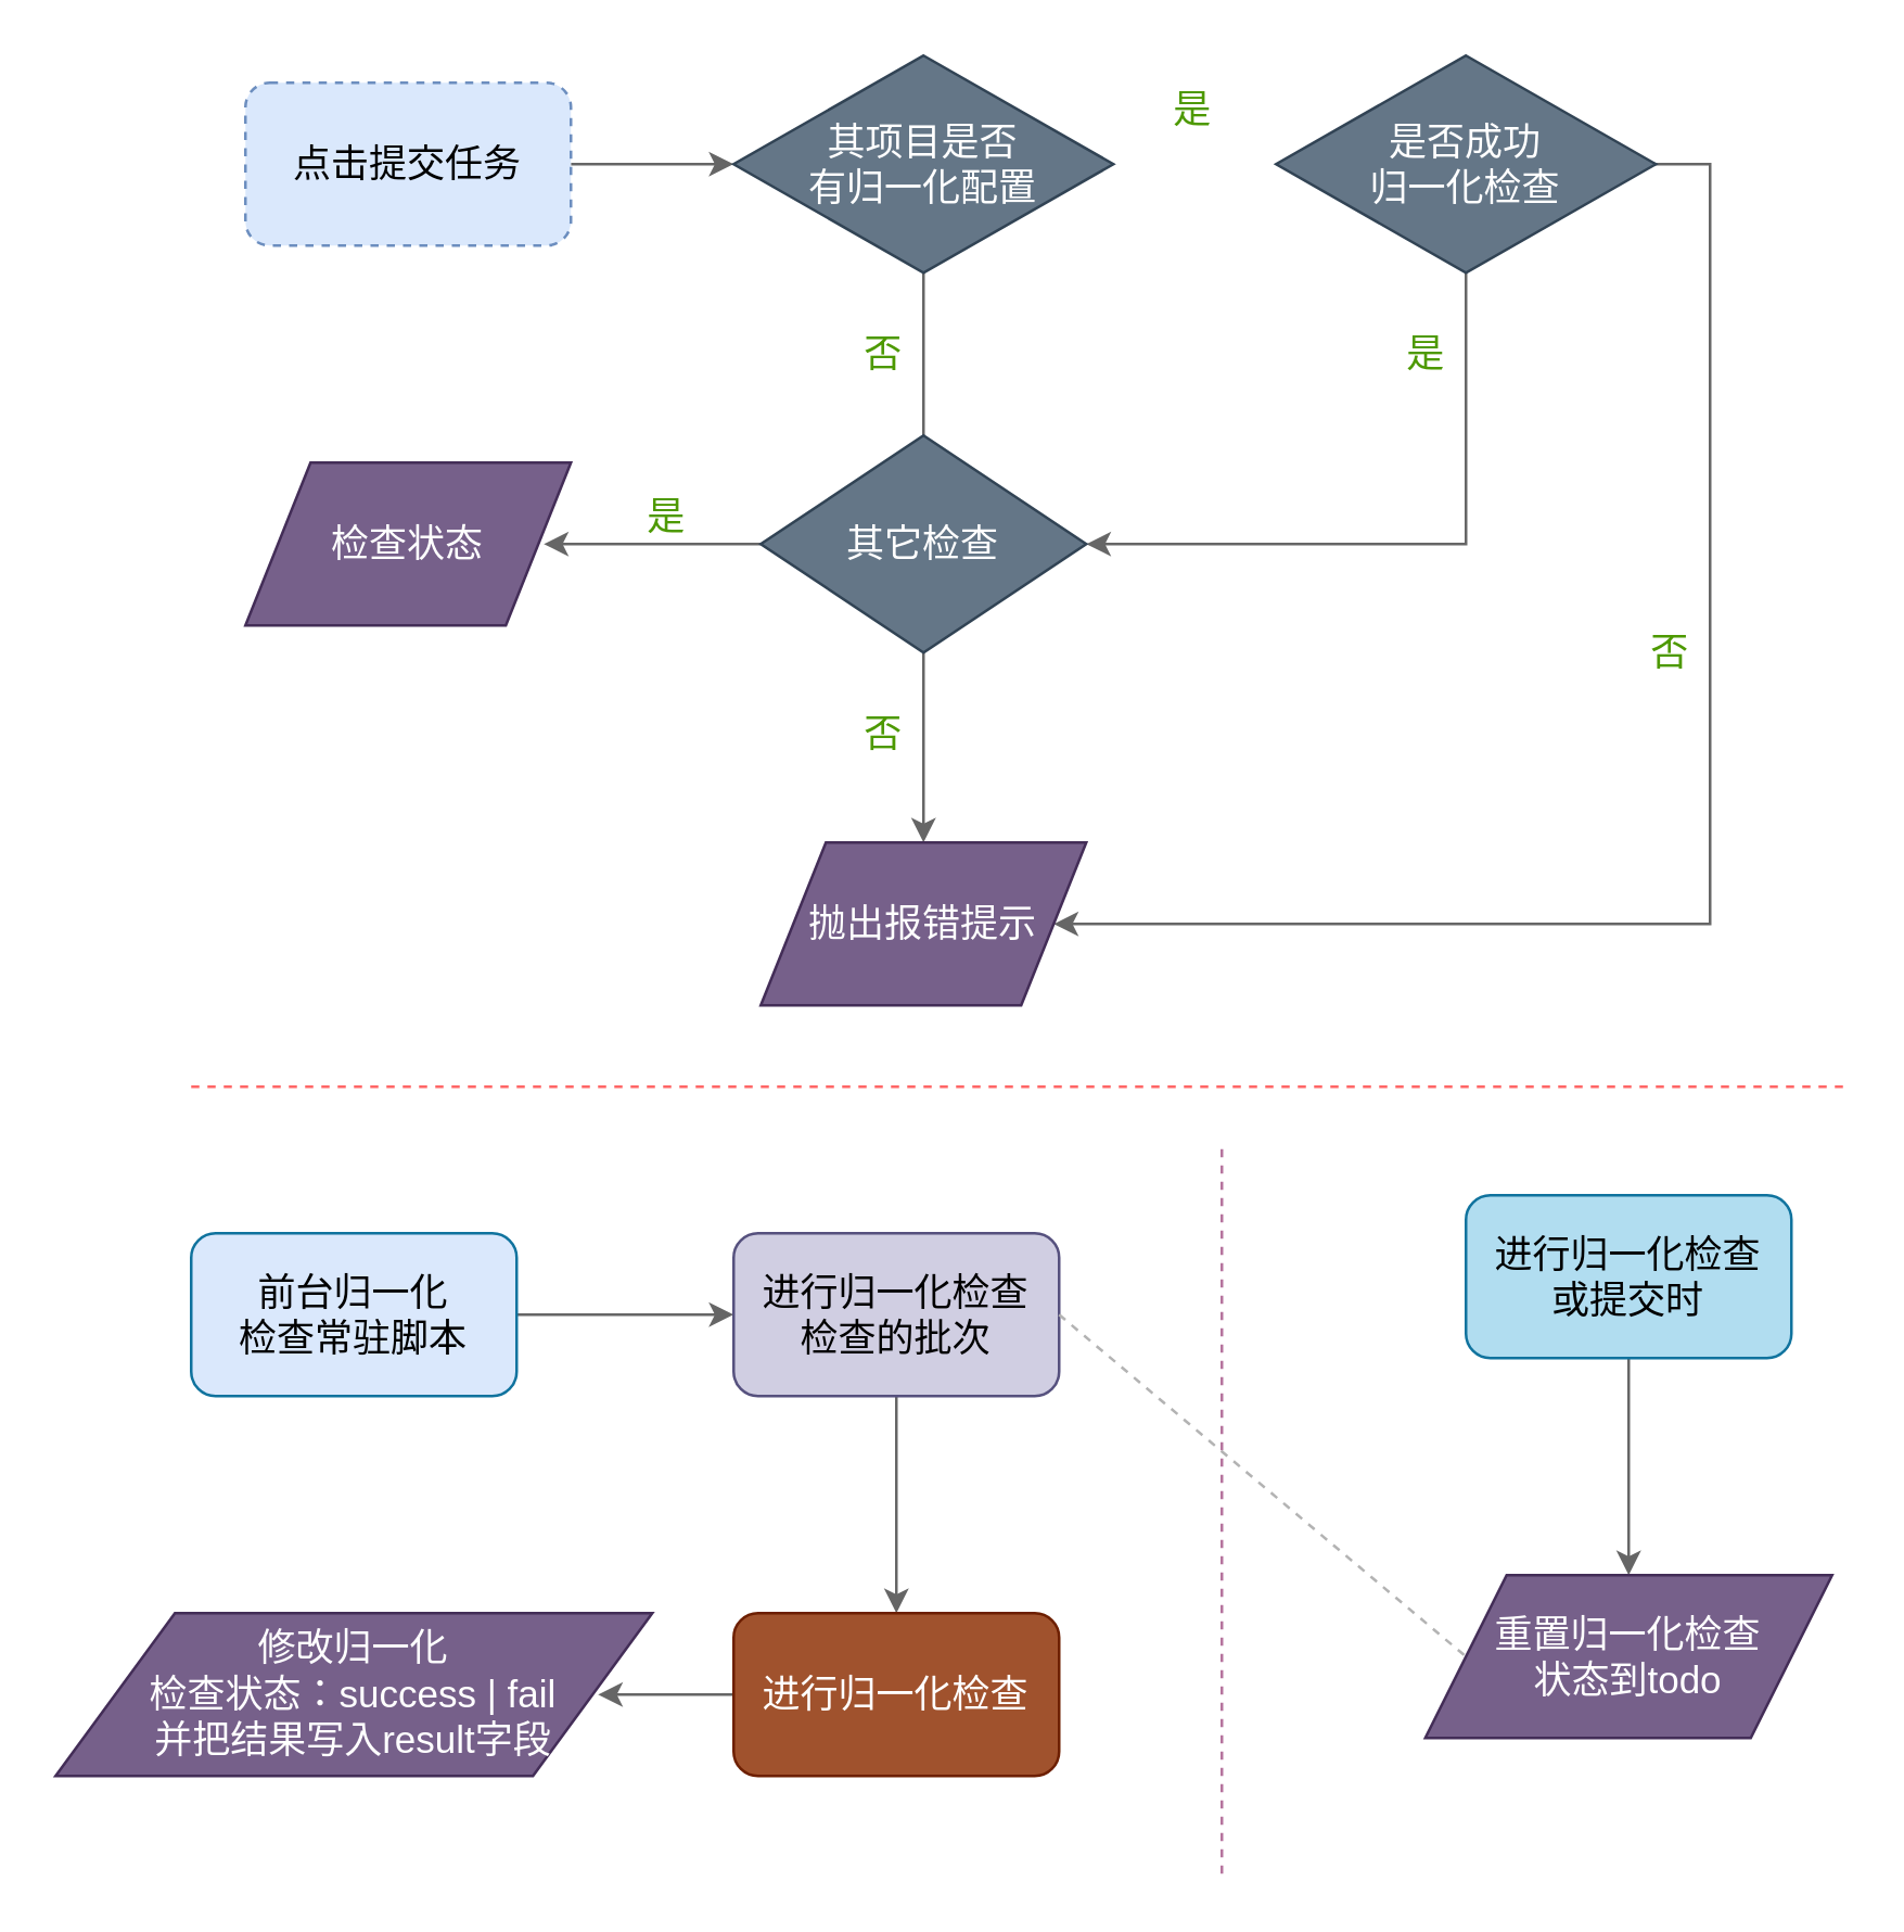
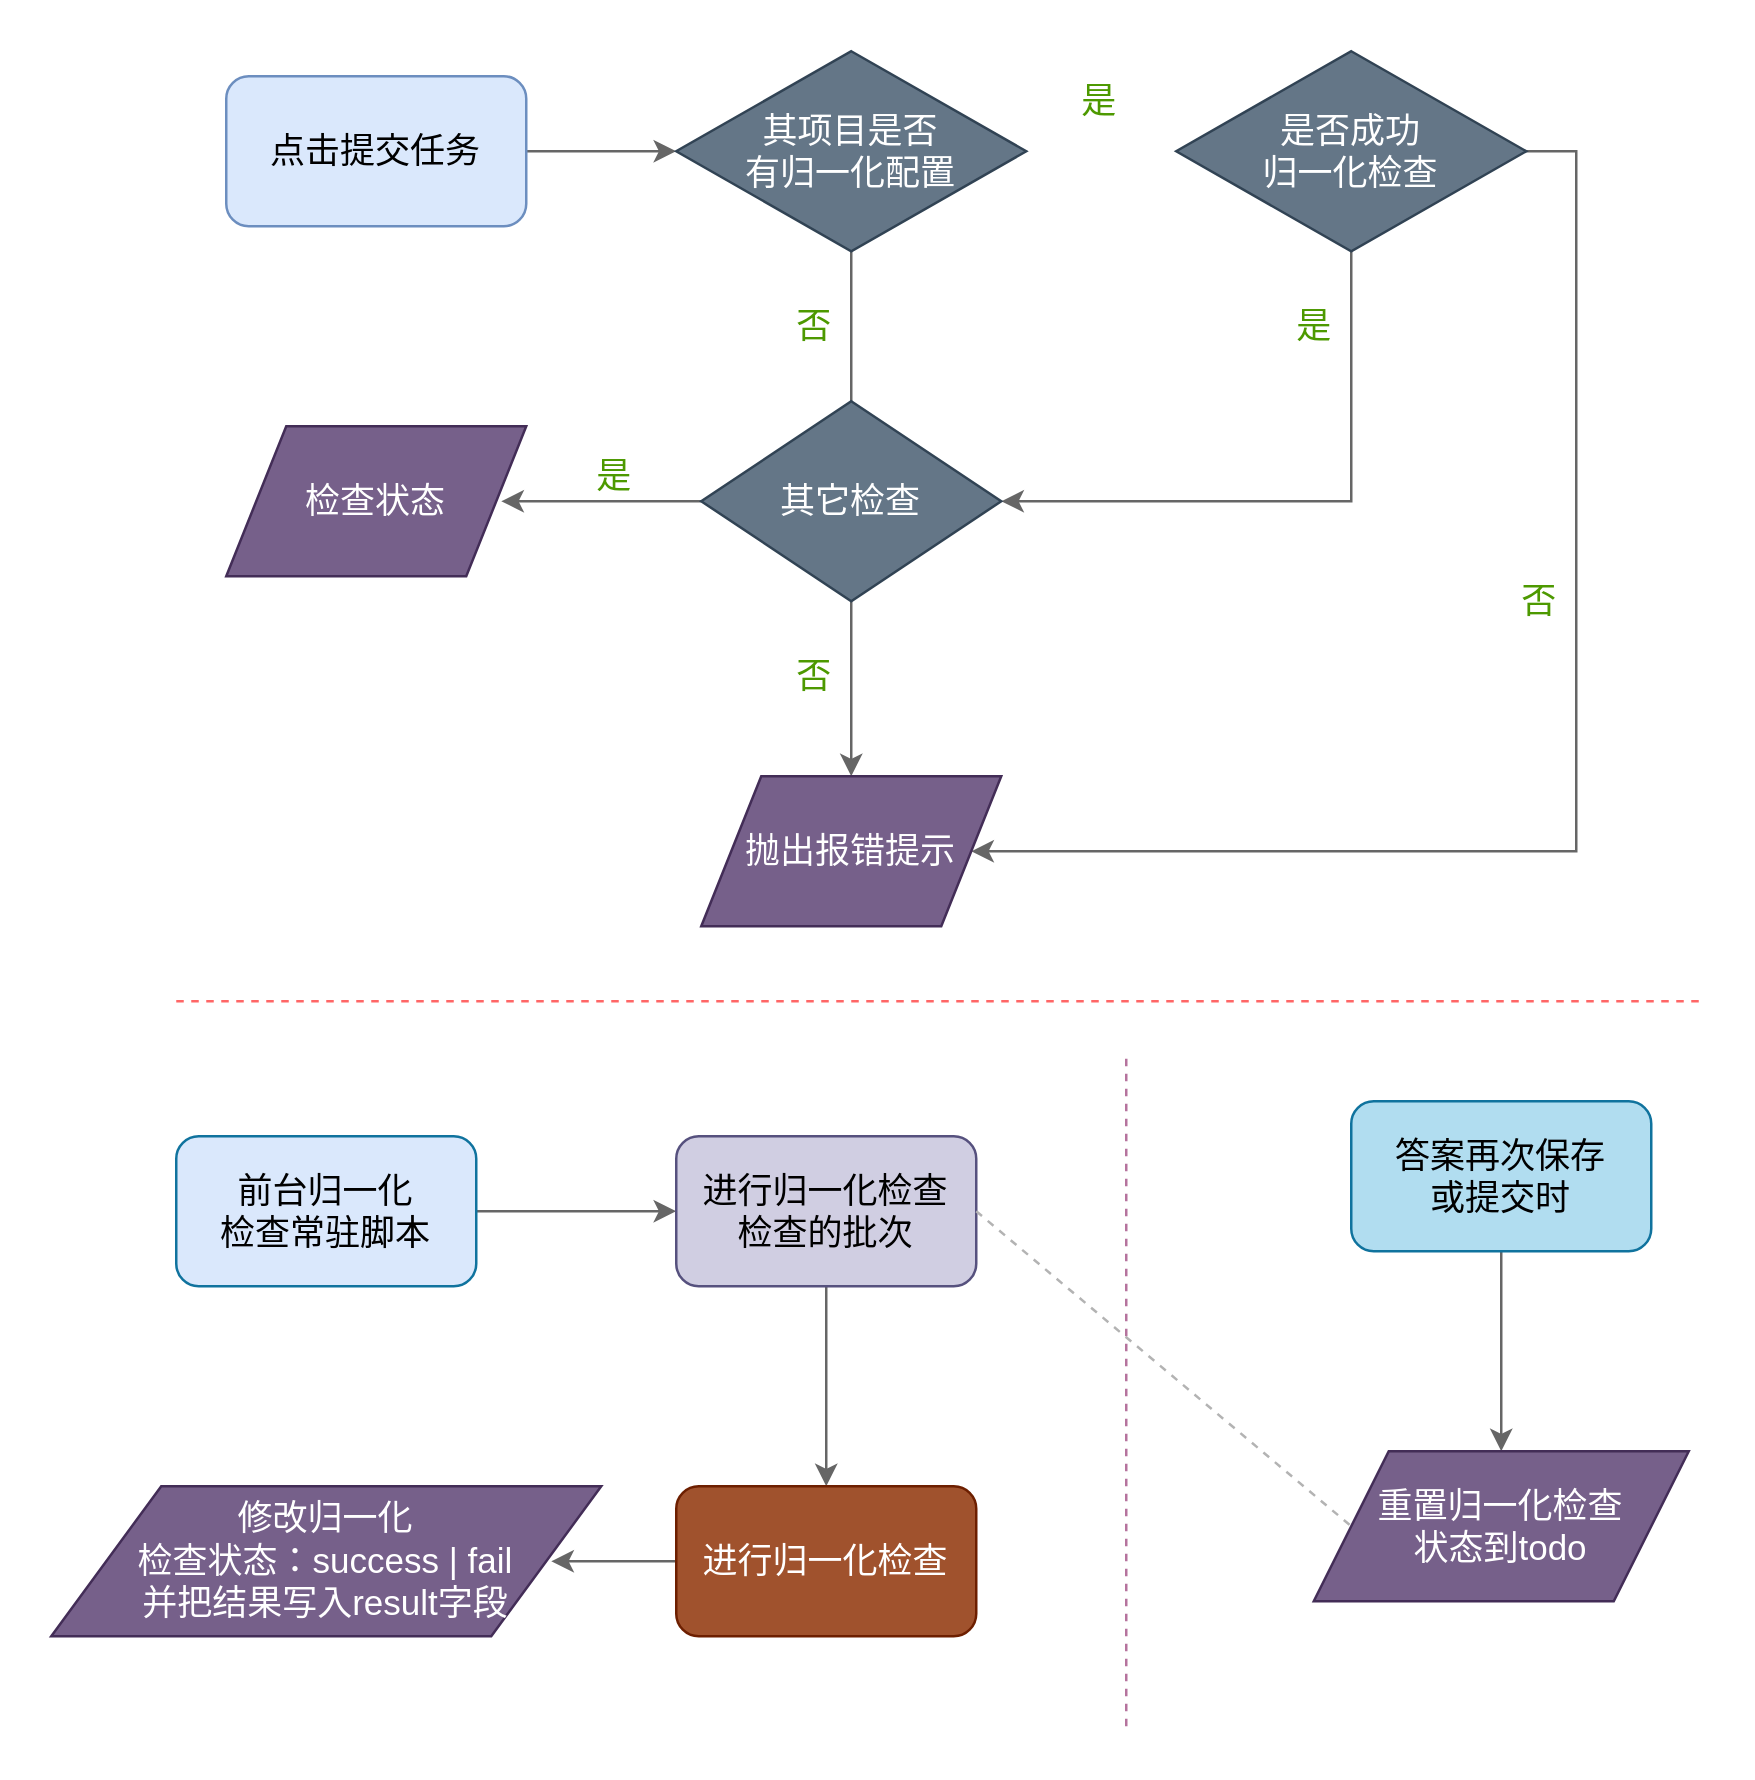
- <mxCell id="3" value="点击提交任务" style="rounded=1;whiteSpace=wrap;html=1;strokeWidth=1;fontSize=14;fillColor=#dae8fc;strokeColor=#6c8ebf;dashed=1;" vertex="1" parent="1"><mxGeometry x="90" y="30" width="120" height="60" as="geometry" /></mxCell>
+ <mxCell id="3" value="点击提交任务" style="rounded=1;whiteSpace=wrap;html=1;strokeWidth=1;fontSize=14;fillColor=#dae8fc;strokeColor=#6c8ebf;" vertex="1" parent="1"><mxGeometry x="90" y="30" width="120" height="60" as="geometry" /></mxCell>
- <mxCell id="23" value="进行归一化检查&lt;br style=&quot;font-size: 14px;&quot;&gt;或提交时" style="rounded=1;whiteSpace=wrap;html=1;strokeWidth=1;fontSize=14;fillColor=#b1ddf0;strokeColor=#10739e;" vertex="1" parent="1"><mxGeometry x="540" y="440" width="120" height="60" as="geometry" /></mxCell>
+ <mxCell id="23" value="答案再次保存&lt;br style=&quot;font-size: 14px;&quot;&gt;或提交时" style="rounded=1;whiteSpace=wrap;html=1;strokeWidth=1;fontSize=14;fillColor=#b1ddf0;strokeColor=#10739e;" vertex="1" parent="1"><mxGeometry x="540" y="440" width="120" height="60" as="geometry" /></mxCell>
